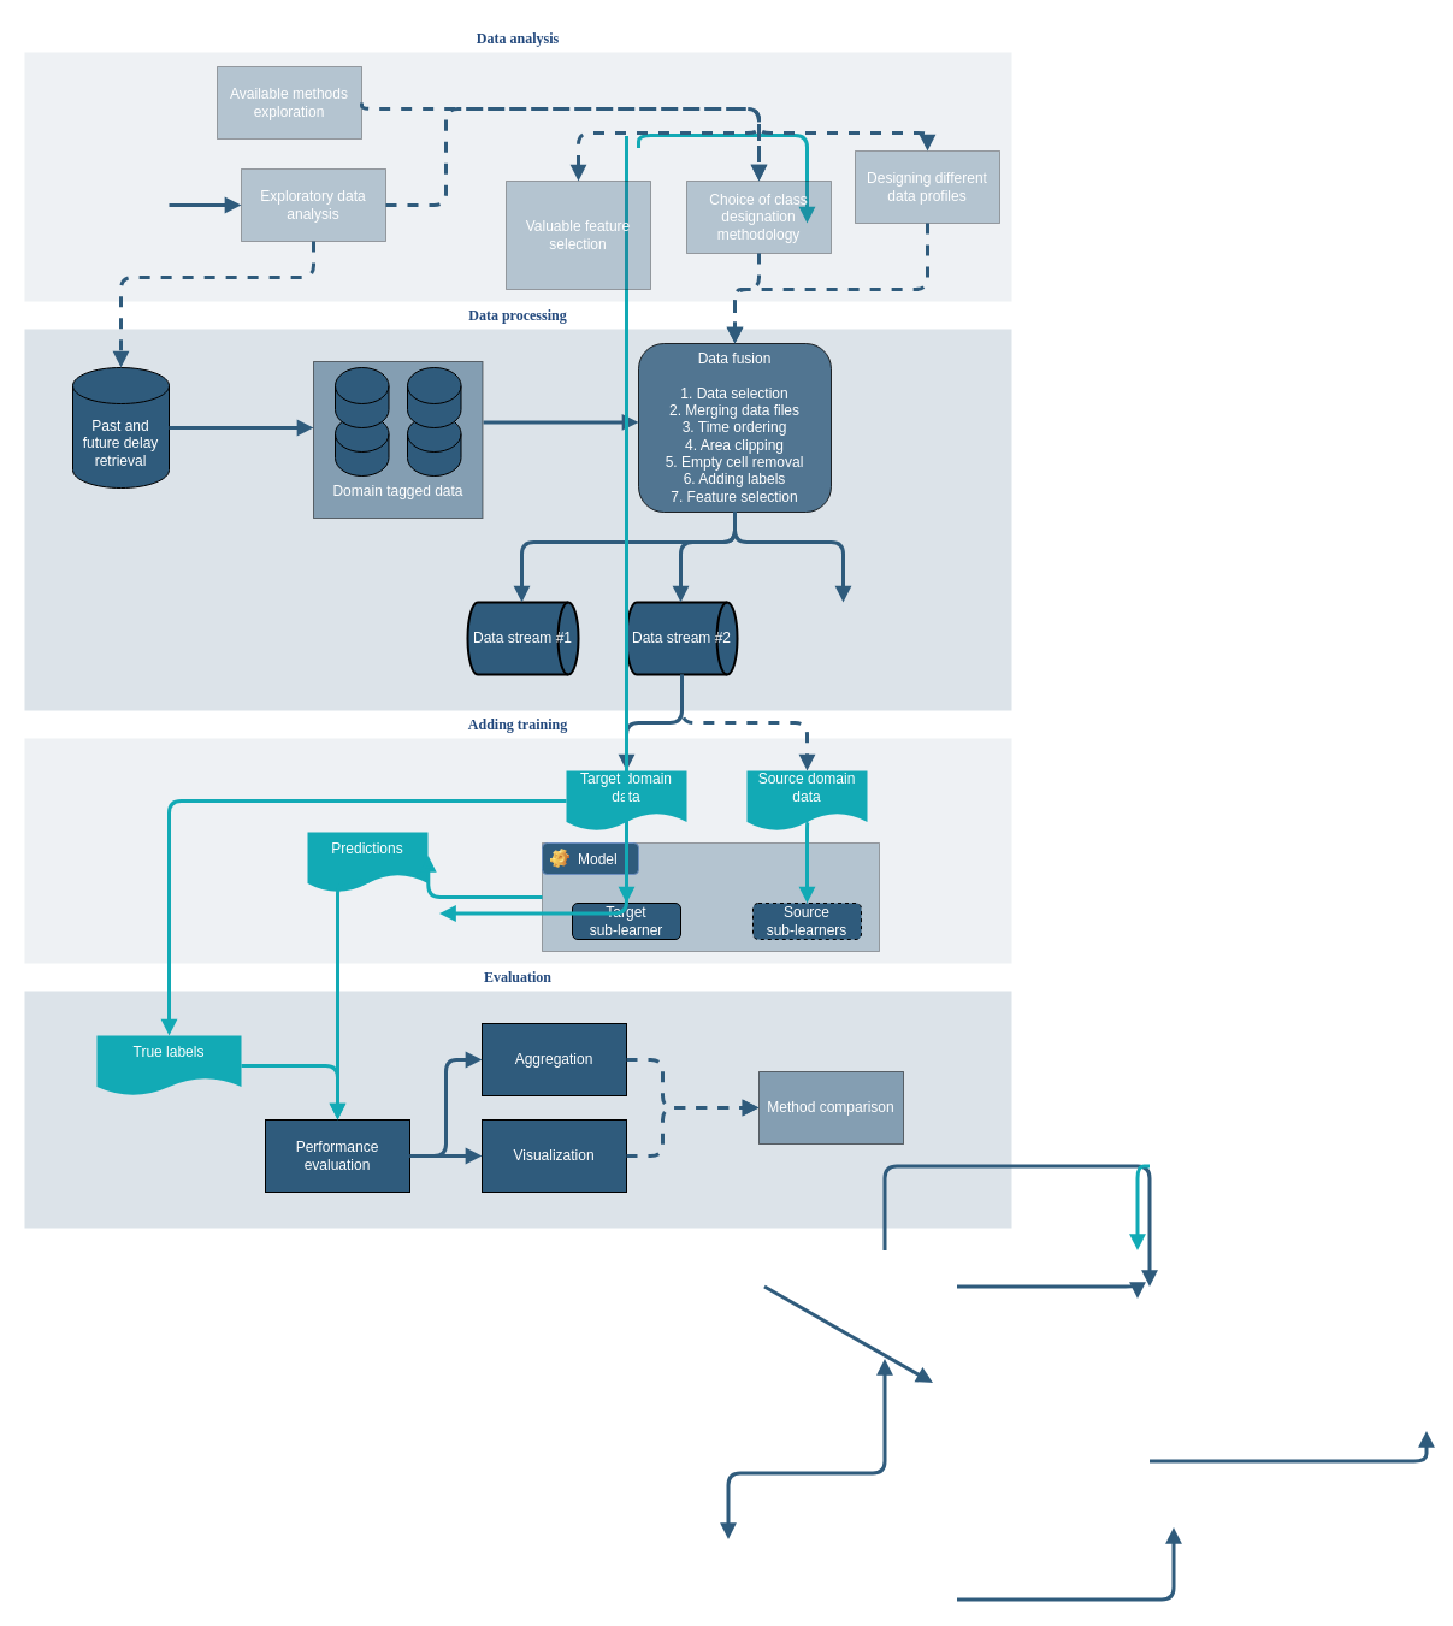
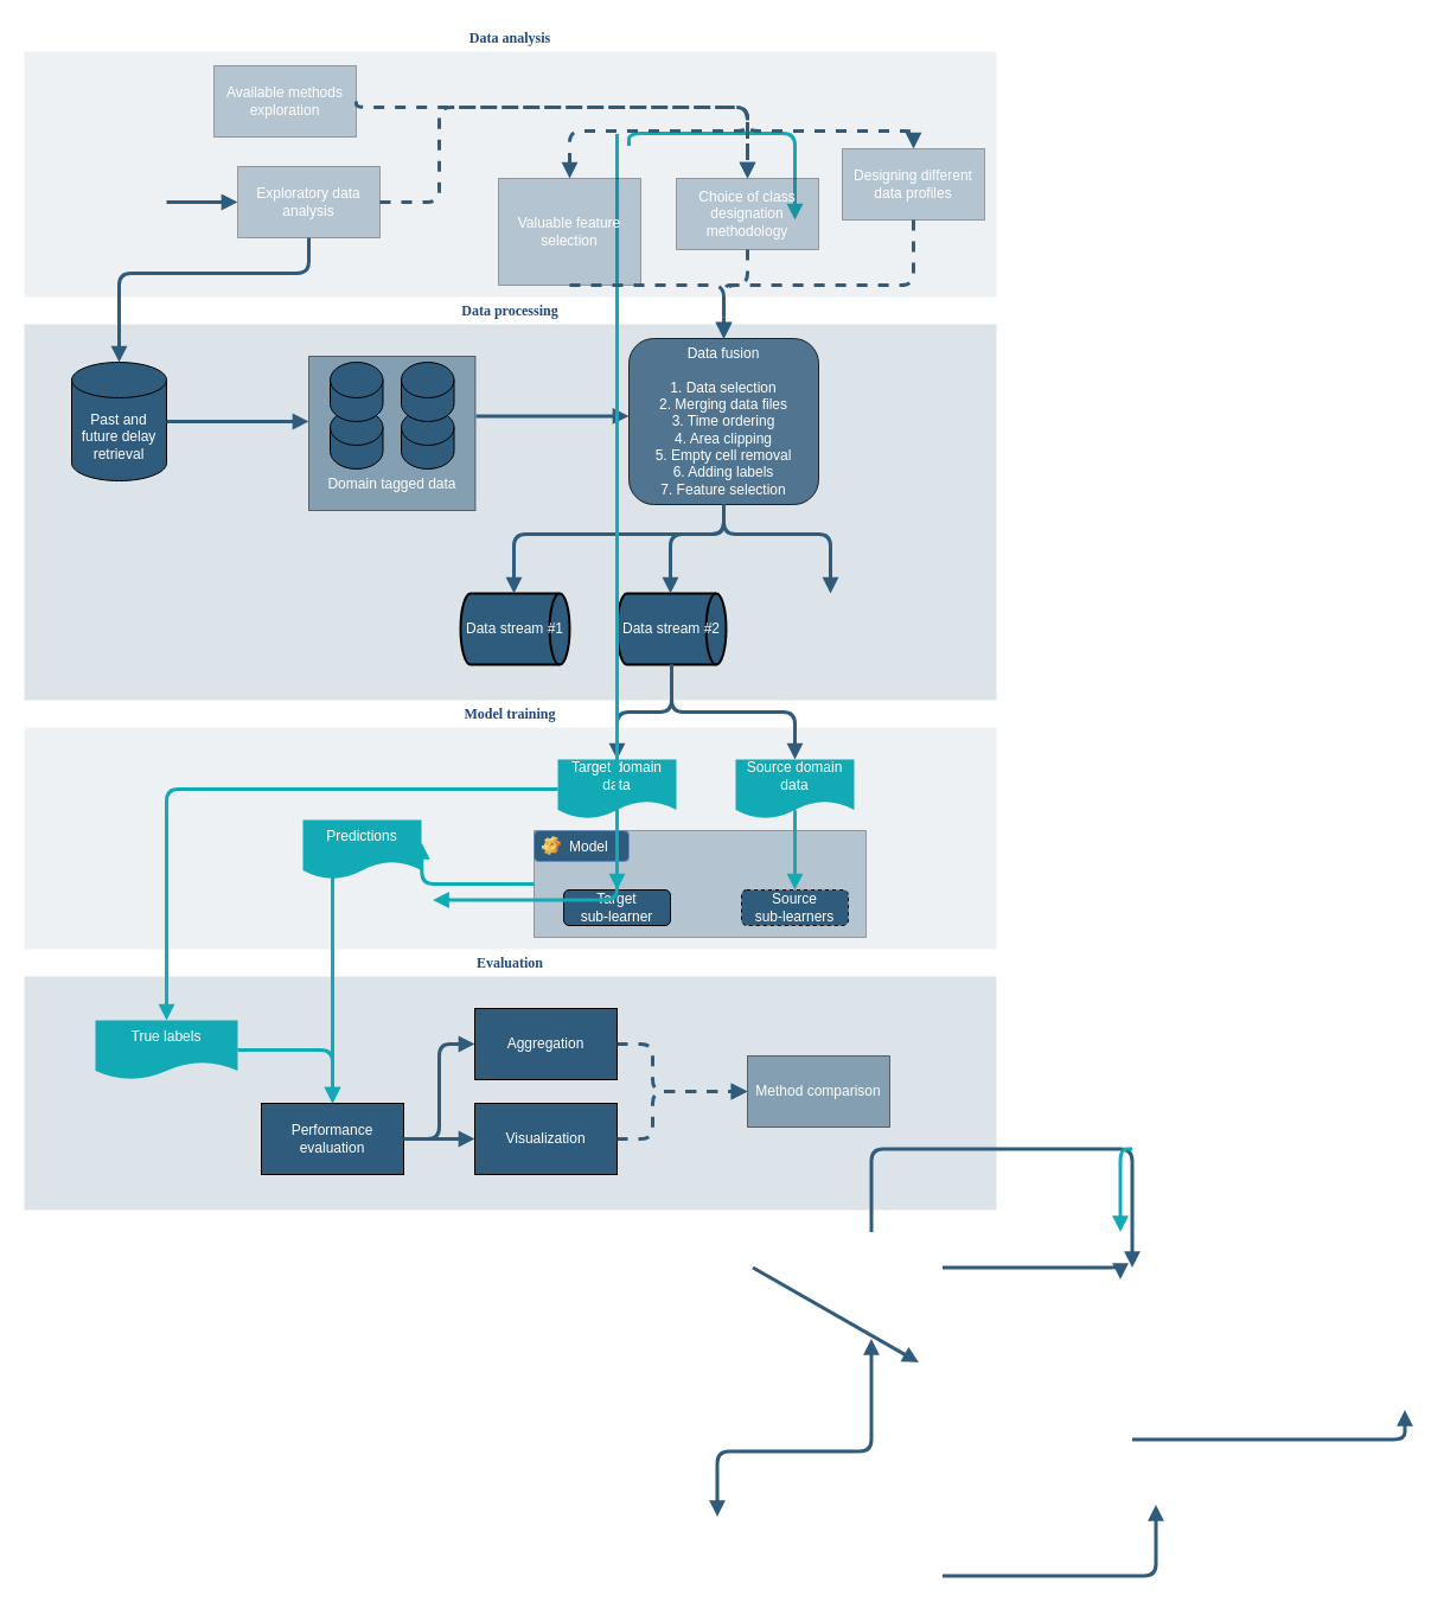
- <mxCell id="60" value="" style="edgeStyle=segmentEdgeStyle;strokeColor=#2F5B7C;strokeWidth=3;html=1;endArrow=block;endFill=1;exitX=0.5;exitY=1;exitDx=0;exitDy=0;entryX=0.5;entryY=0;entryDx=0;entryDy=0;entryPerimeter=0;dashed=1;" edge="1" parent="1" source="52" target="8"><mxGeometry width="100" height="100" relative="1" as="geometry"><mxPoint x="110" y="190" as="sourcePoint" /><mxPoint x="110" y="315" as="targetPoint" /><Array as="points"><mxPoint x="260" y="230" /><mxPoint x="100" y="230" /></Array></mxGeometry></mxCell>
+ <mxCell id="60" value="" style="edgeStyle=segmentEdgeStyle;strokeColor=#2F5B7C;strokeWidth=3;html=1;endArrow=block;endFill=1;exitX=0.5;exitY=1;exitDx=0;exitDy=0;entryX=0.5;entryY=0;entryDx=0;entryDy=0;entryPerimeter=0;dashed=0;" edge="1" parent="1" source="52" target="8"><mxGeometry width="100" height="100" relative="1" as="geometry"><mxPoint x="110" y="190" as="sourcePoint" /><mxPoint x="110" y="315" as="targetPoint" /><Array as="points"><mxPoint x="260" y="230" /><mxPoint x="100" y="230" /></Array></mxGeometry></mxCell>
+ <mxCell id="63" value="" style="edgeStyle=segmentEdgeStyle;strokeColor=#2F5B7C;strokeWidth=3;html=1;endArrow=block;endFill=1;exitX=0.5;exitY=1;exitDx=0;exitDy=0;dashed=1;entryX=0.5;entryY=0;entryDx=0;entryDy=0;" edge="1" parent="1" source="56" target="10"><mxGeometry width="100" height="100" relative="1" as="geometry"><mxPoint x="330" y="100" as="sourcePoint" /><mxPoint x="640" y="160" as="targetPoint" /><Array as="points"><mxPoint x="480" y="240" /><mxPoint x="610" y="240" /></Array></mxGeometry></mxCell>
- <mxCell id="48" value="" style="edgeStyle=segmentEdgeStyle;strokeColor=#2F5B7C;strokeWidth=3;html=1;endArrow=block;endFill=1;entryX=0.5;entryY=0;entryDx=0;entryDy=0;exitX=0.5;exitY=1;exitDx=0;exitDy=0;exitPerimeter=0;dashed=1;" edge="1" parent="1" source="14" target="20"><mxGeometry width="100" height="100" relative="1" as="geometry"><mxPoint x="620" y="580" as="sourcePoint" /><mxPoint x="530" y="650" as="targetPoint" /><Array as="points"><mxPoint x="566" y="600" /><mxPoint x="670" y="600" /></Array></mxGeometry></mxCell>
+ <mxCell id="48" value="" style="edgeStyle=segmentEdgeStyle;strokeColor=#2F5B7C;strokeWidth=3;html=1;endArrow=block;endFill=1;entryX=0.5;entryY=0;entryDx=0;entryDy=0;exitX=0.5;exitY=1;exitDx=0;exitDy=0;exitPerimeter=0;" edge="1" parent="1" source="14" target="20"><mxGeometry width="100" height="100" relative="1" as="geometry"><mxPoint x="620" y="580" as="sourcePoint" /><mxPoint x="530" y="650" as="targetPoint" /><Array as="points"><mxPoint x="566" y="600" /><mxPoint x="670" y="600" /></Array></mxGeometry></mxCell>
- <mxCell id="18" value="&lt;font color=&quot;#23497d&quot;&gt;Adding training&lt;/font&gt;" style="swimlane;whiteSpace=wrap;fillColor=none;swimlaneFillColor=#BAC8D3;fontColor=#2F5B7C;fontFamily=Tahoma;html=1;strokeColor=none;opacity=25;" parent="1" vertex="1"><mxGeometry x="20" y="590" width="820" height="210" as="geometry"><mxRectangle x="20" y="20" width="80" height="23" as="alternateBounds" /></mxGeometry></mxCell>
+ <mxCell id="18" value="&lt;font color=&quot;#23497d&quot;&gt;Model training&lt;/font&gt;" style="swimlane;whiteSpace=wrap;fillColor=none;swimlaneFillColor=#BAC8D3;fontColor=#2F5B7C;fontFamily=Tahoma;html=1;strokeColor=none;opacity=25;" parent="1" vertex="1"><mxGeometry x="20" y="590" width="820" height="210" as="geometry"><mxRectangle x="20" y="20" width="80" height="23" as="alternateBounds" /></mxGeometry></mxCell>
